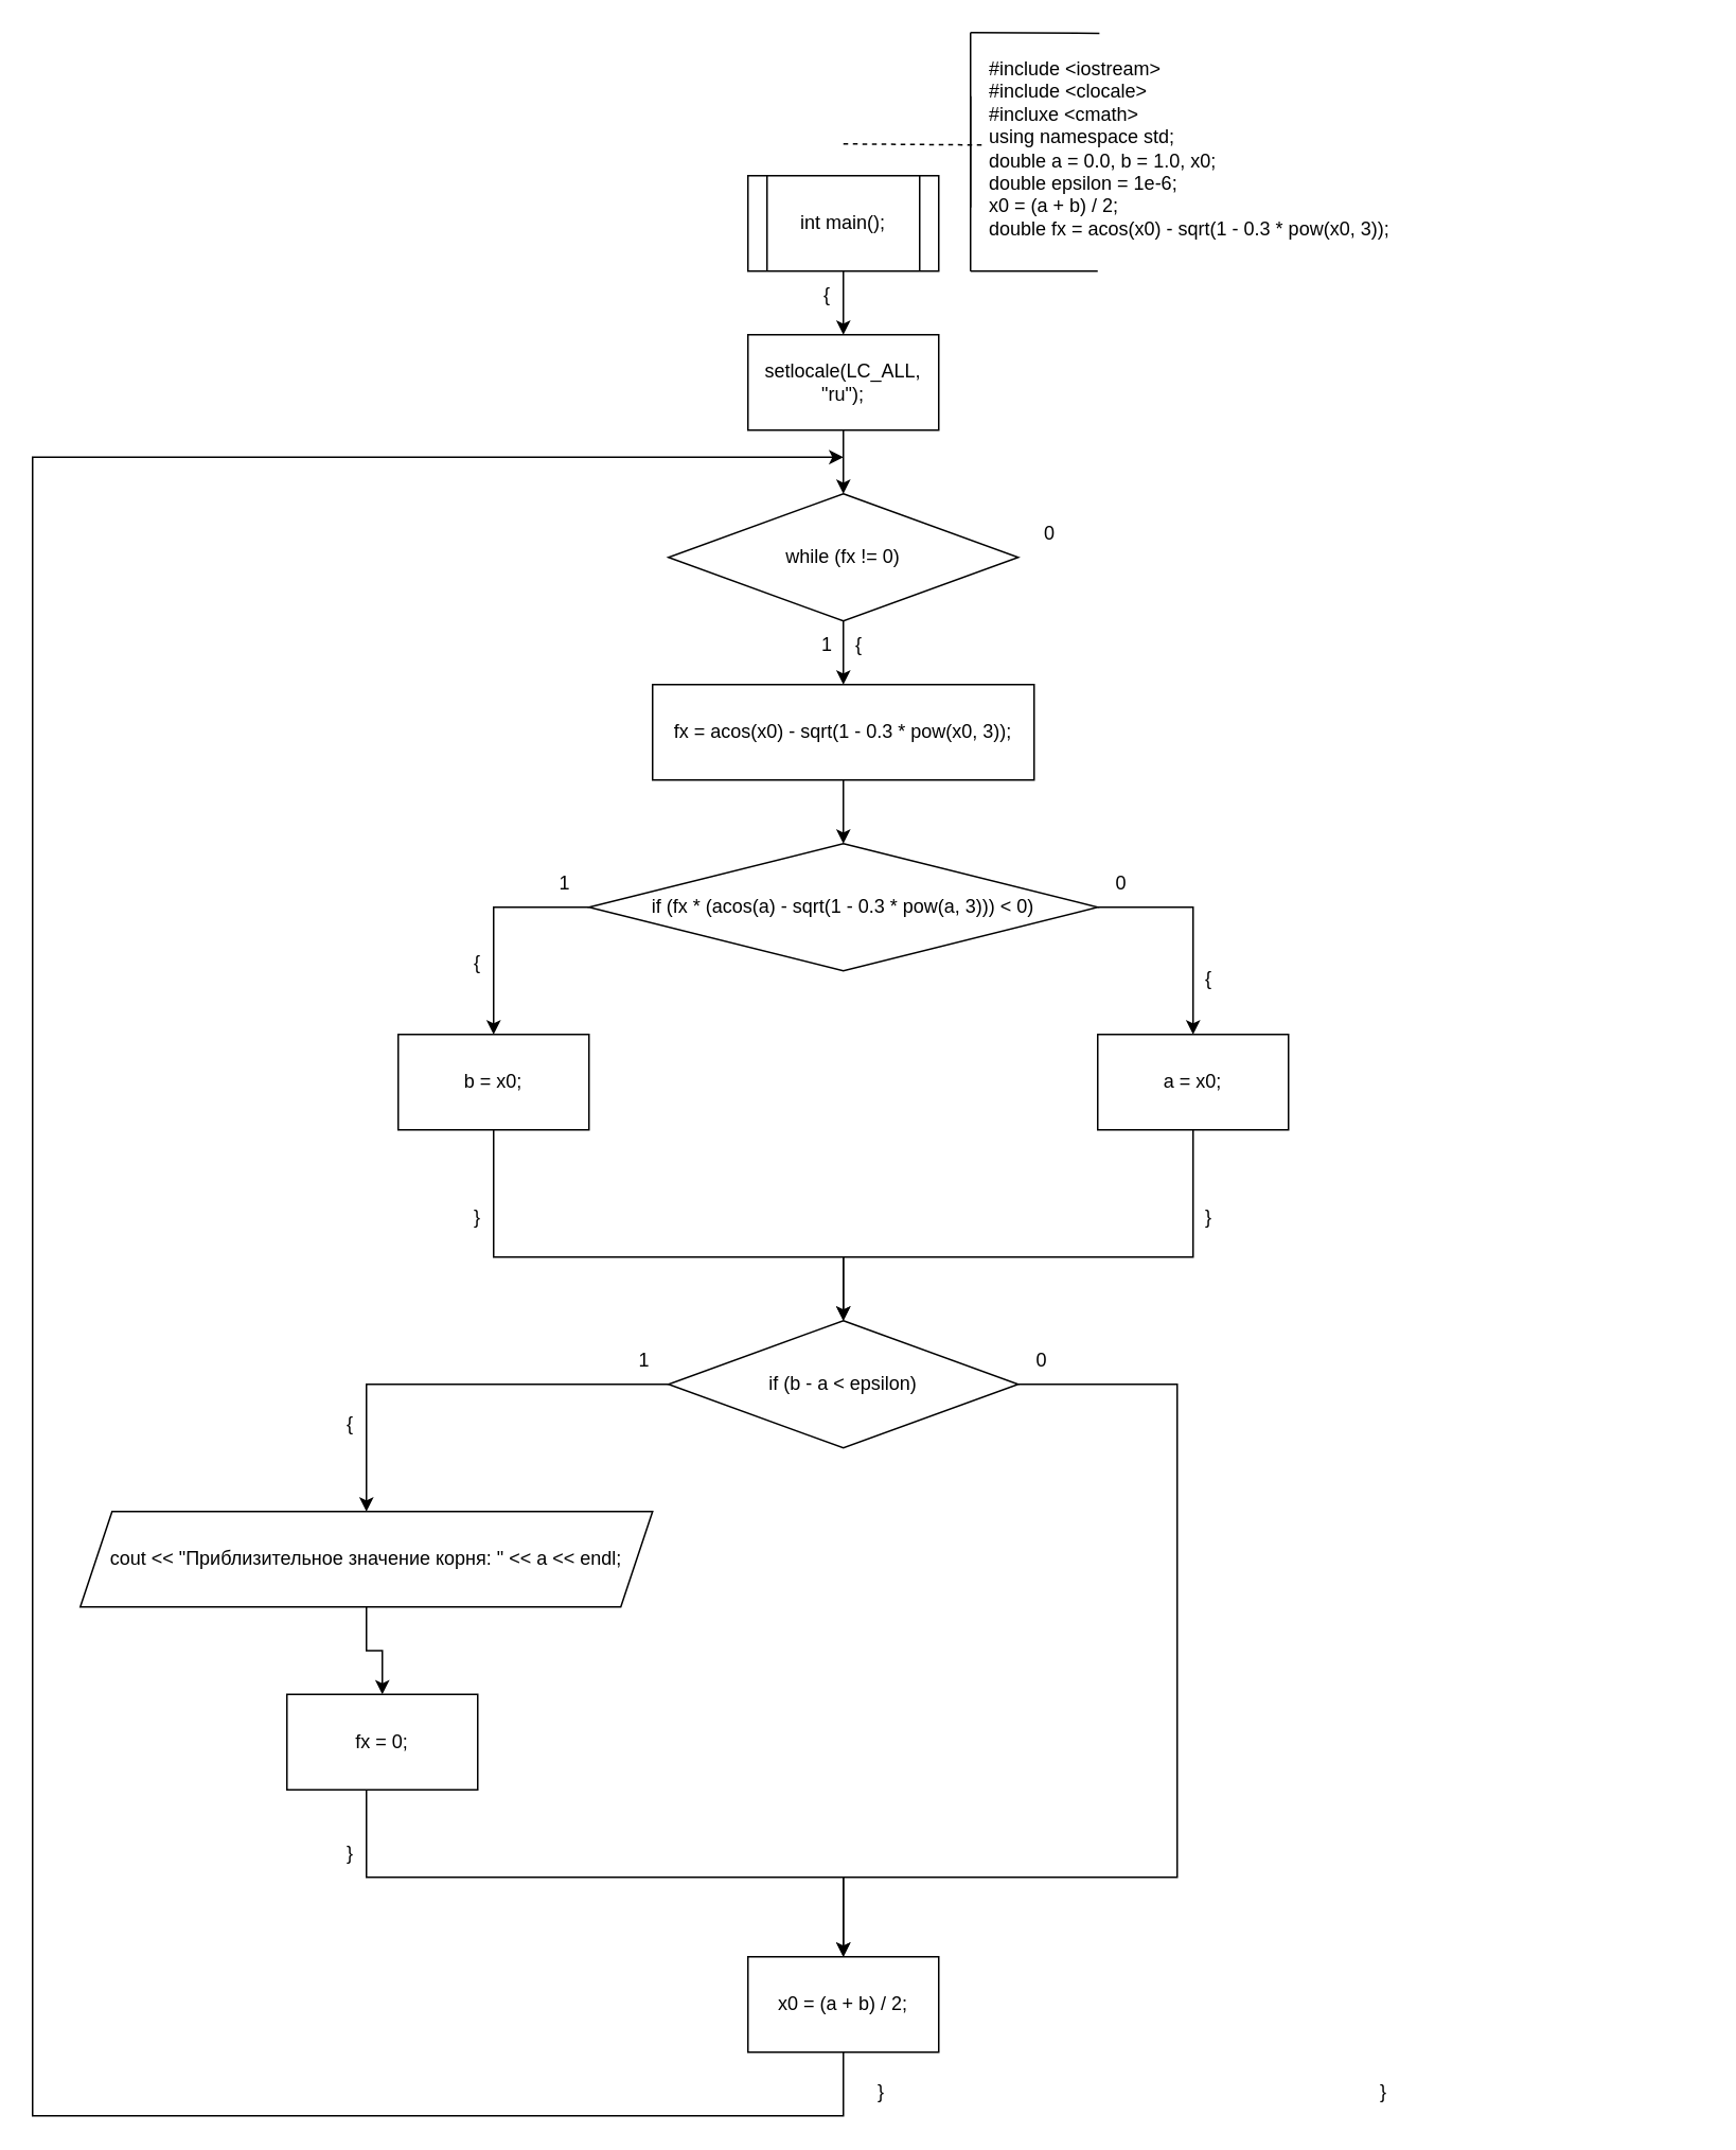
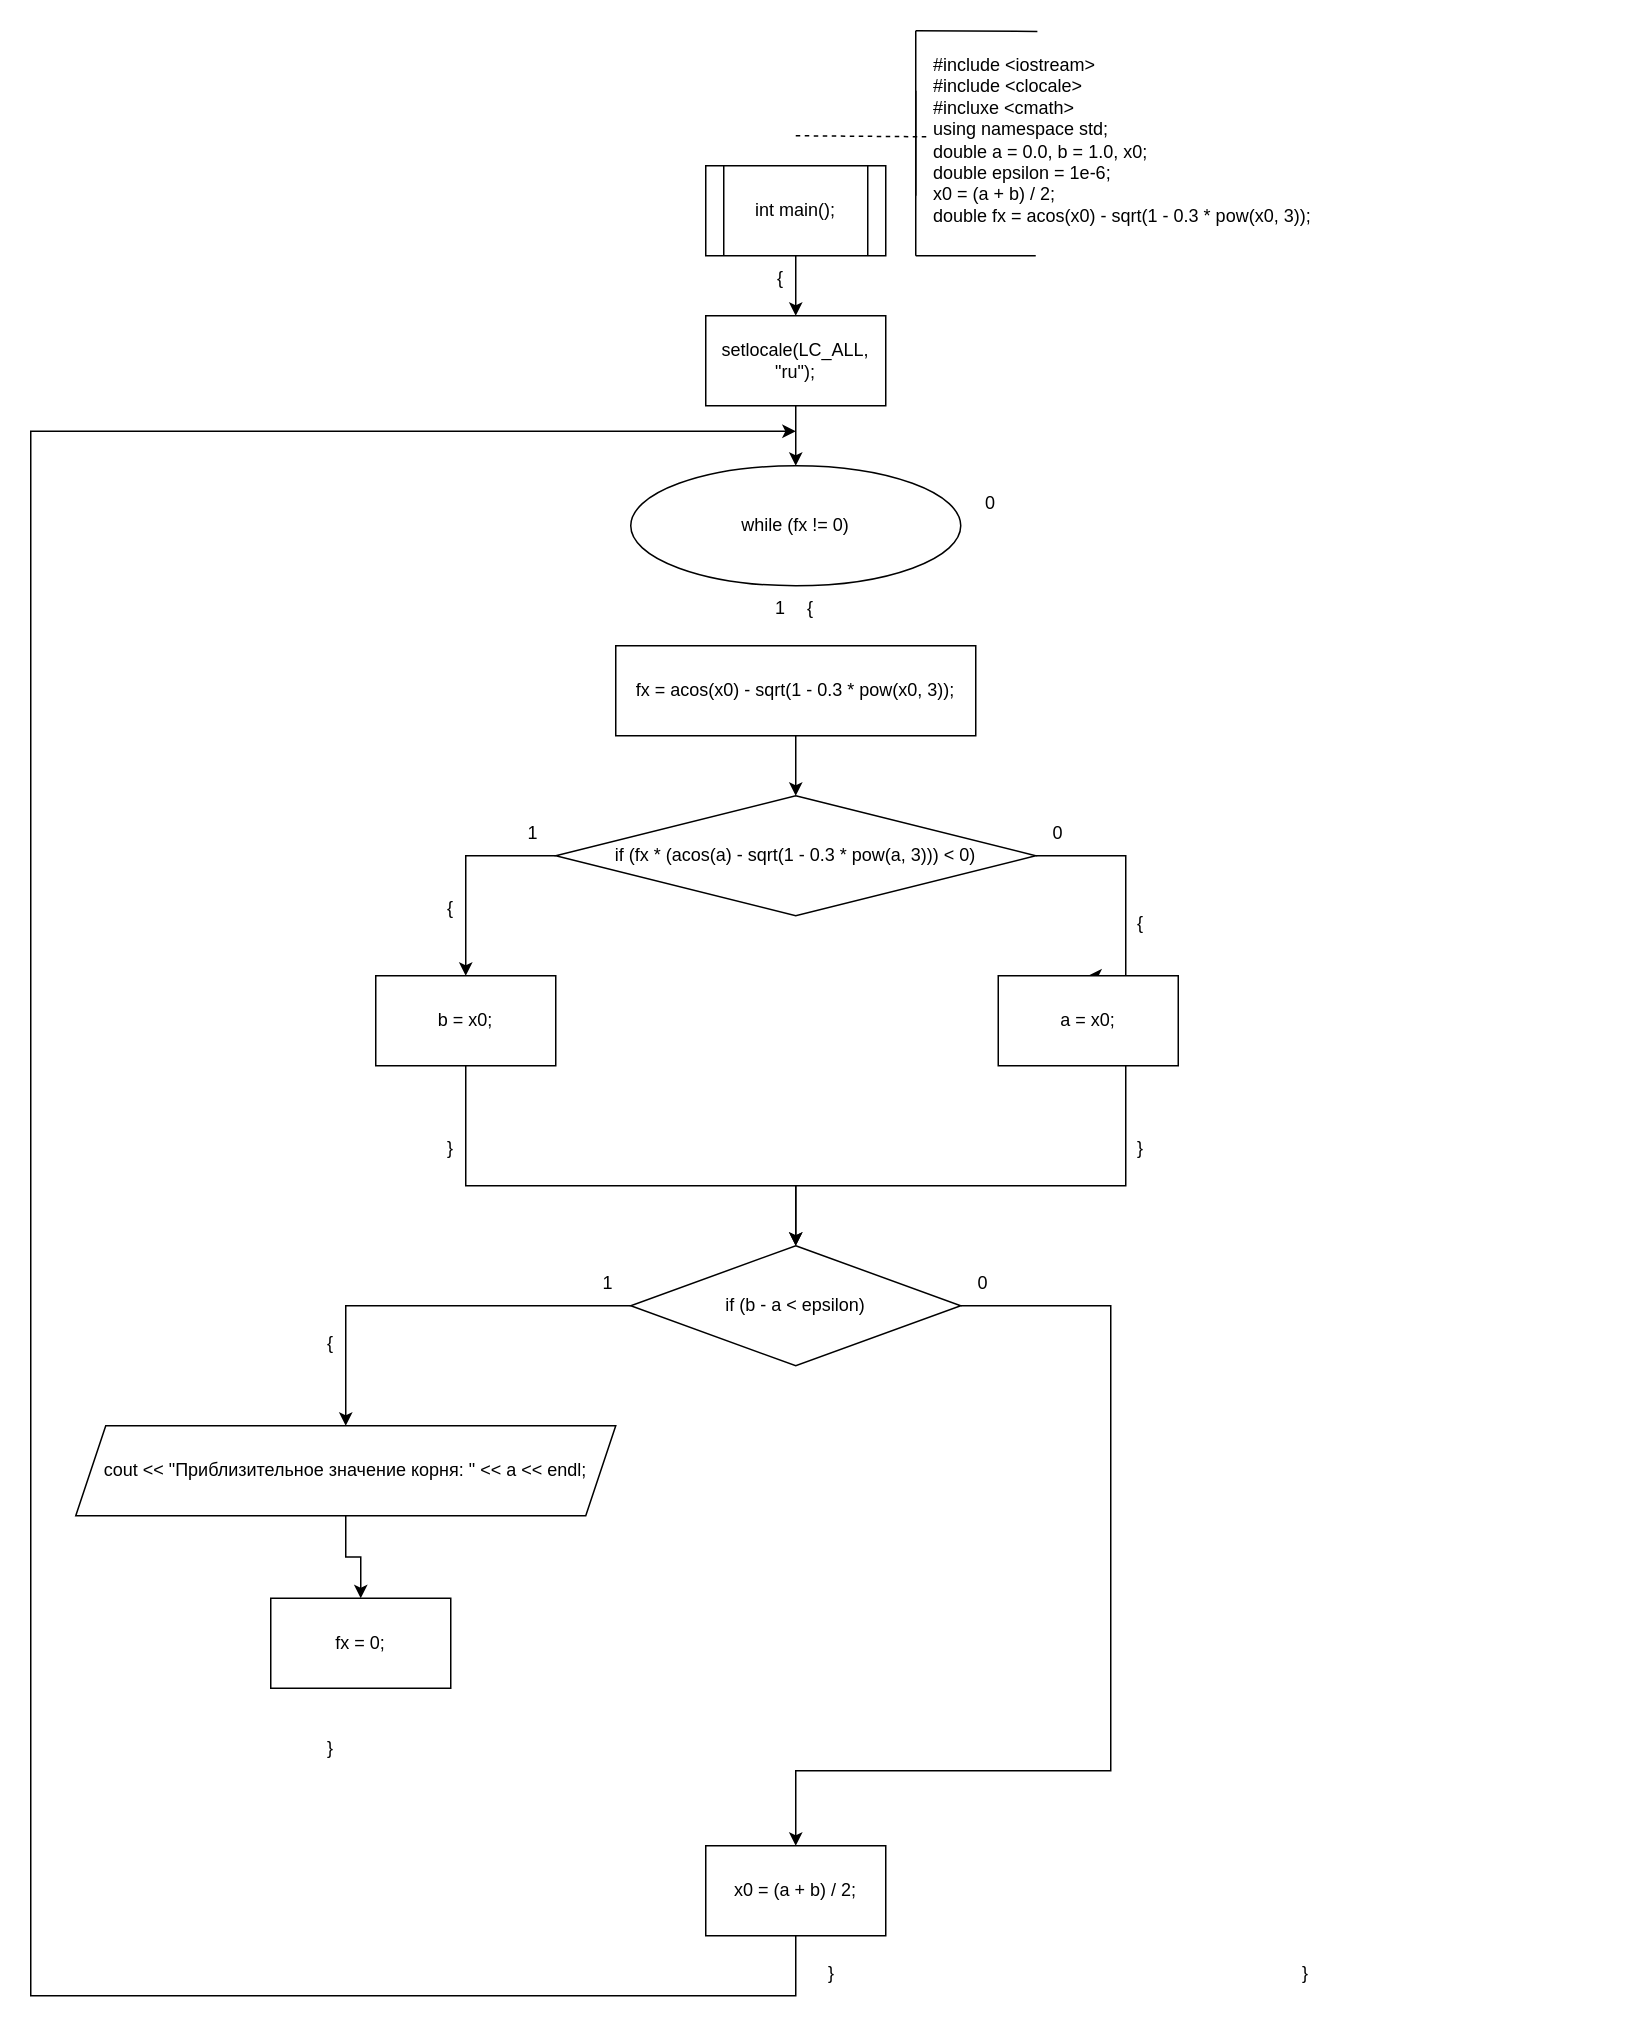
- <mxCell id="14" value="while (fx != 0)" style="rhombus;whiteSpace=wrap;html=1;" parent="1" vertex="1"><mxGeometry x="420" y="310" width="220" height="80" as="geometry" /></mxCell>
+ <mxCell id="14" value="while (fx != 0)" style="ellipse;whiteSpace=wrap;html=1;" parent="1" vertex="1"><mxGeometry x="420" y="310" width="220" height="80" as="geometry" /></mxCell>
- <mxCell id="13" style="edgeStyle=orthogonalEdgeStyle;rounded=0;orthogonalLoop=1;jettySize=auto;html=1;entryX=0.5;entryY=0;entryDx=0;entryDy=0;" parent="1" source="14" target="16" edge="1"><mxGeometry relative="1" as="geometry" /></mxCell>
- <mxCell id="26" value="a = x0;" style="rounded=0;whiteSpace=wrap;html=1;" parent="1" vertex="1"><mxGeometry x="690" y="650" width="120" height="60" as="geometry" /></mxCell>
+ <mxCell id="26" value="a = x0;" style="rounded=0;whiteSpace=wrap;html=1;" parent="1" vertex="1"><mxGeometry x="665" y="650" width="120" height="60" as="geometry" /></mxCell>
- <mxCell id="39" style="edgeStyle=orthogonalEdgeStyle;rounded=0;orthogonalLoop=1;jettySize=auto;html=1;entryX=0.5;entryY=0;entryDx=0;entryDy=0;" parent="1" source="40" target="42" edge="1"><mxGeometry relative="1" as="geometry"><Array as="points"><mxPoint x="230" y="1180" /><mxPoint x="530" y="1180" /></Array></mxGeometry></mxCell>
